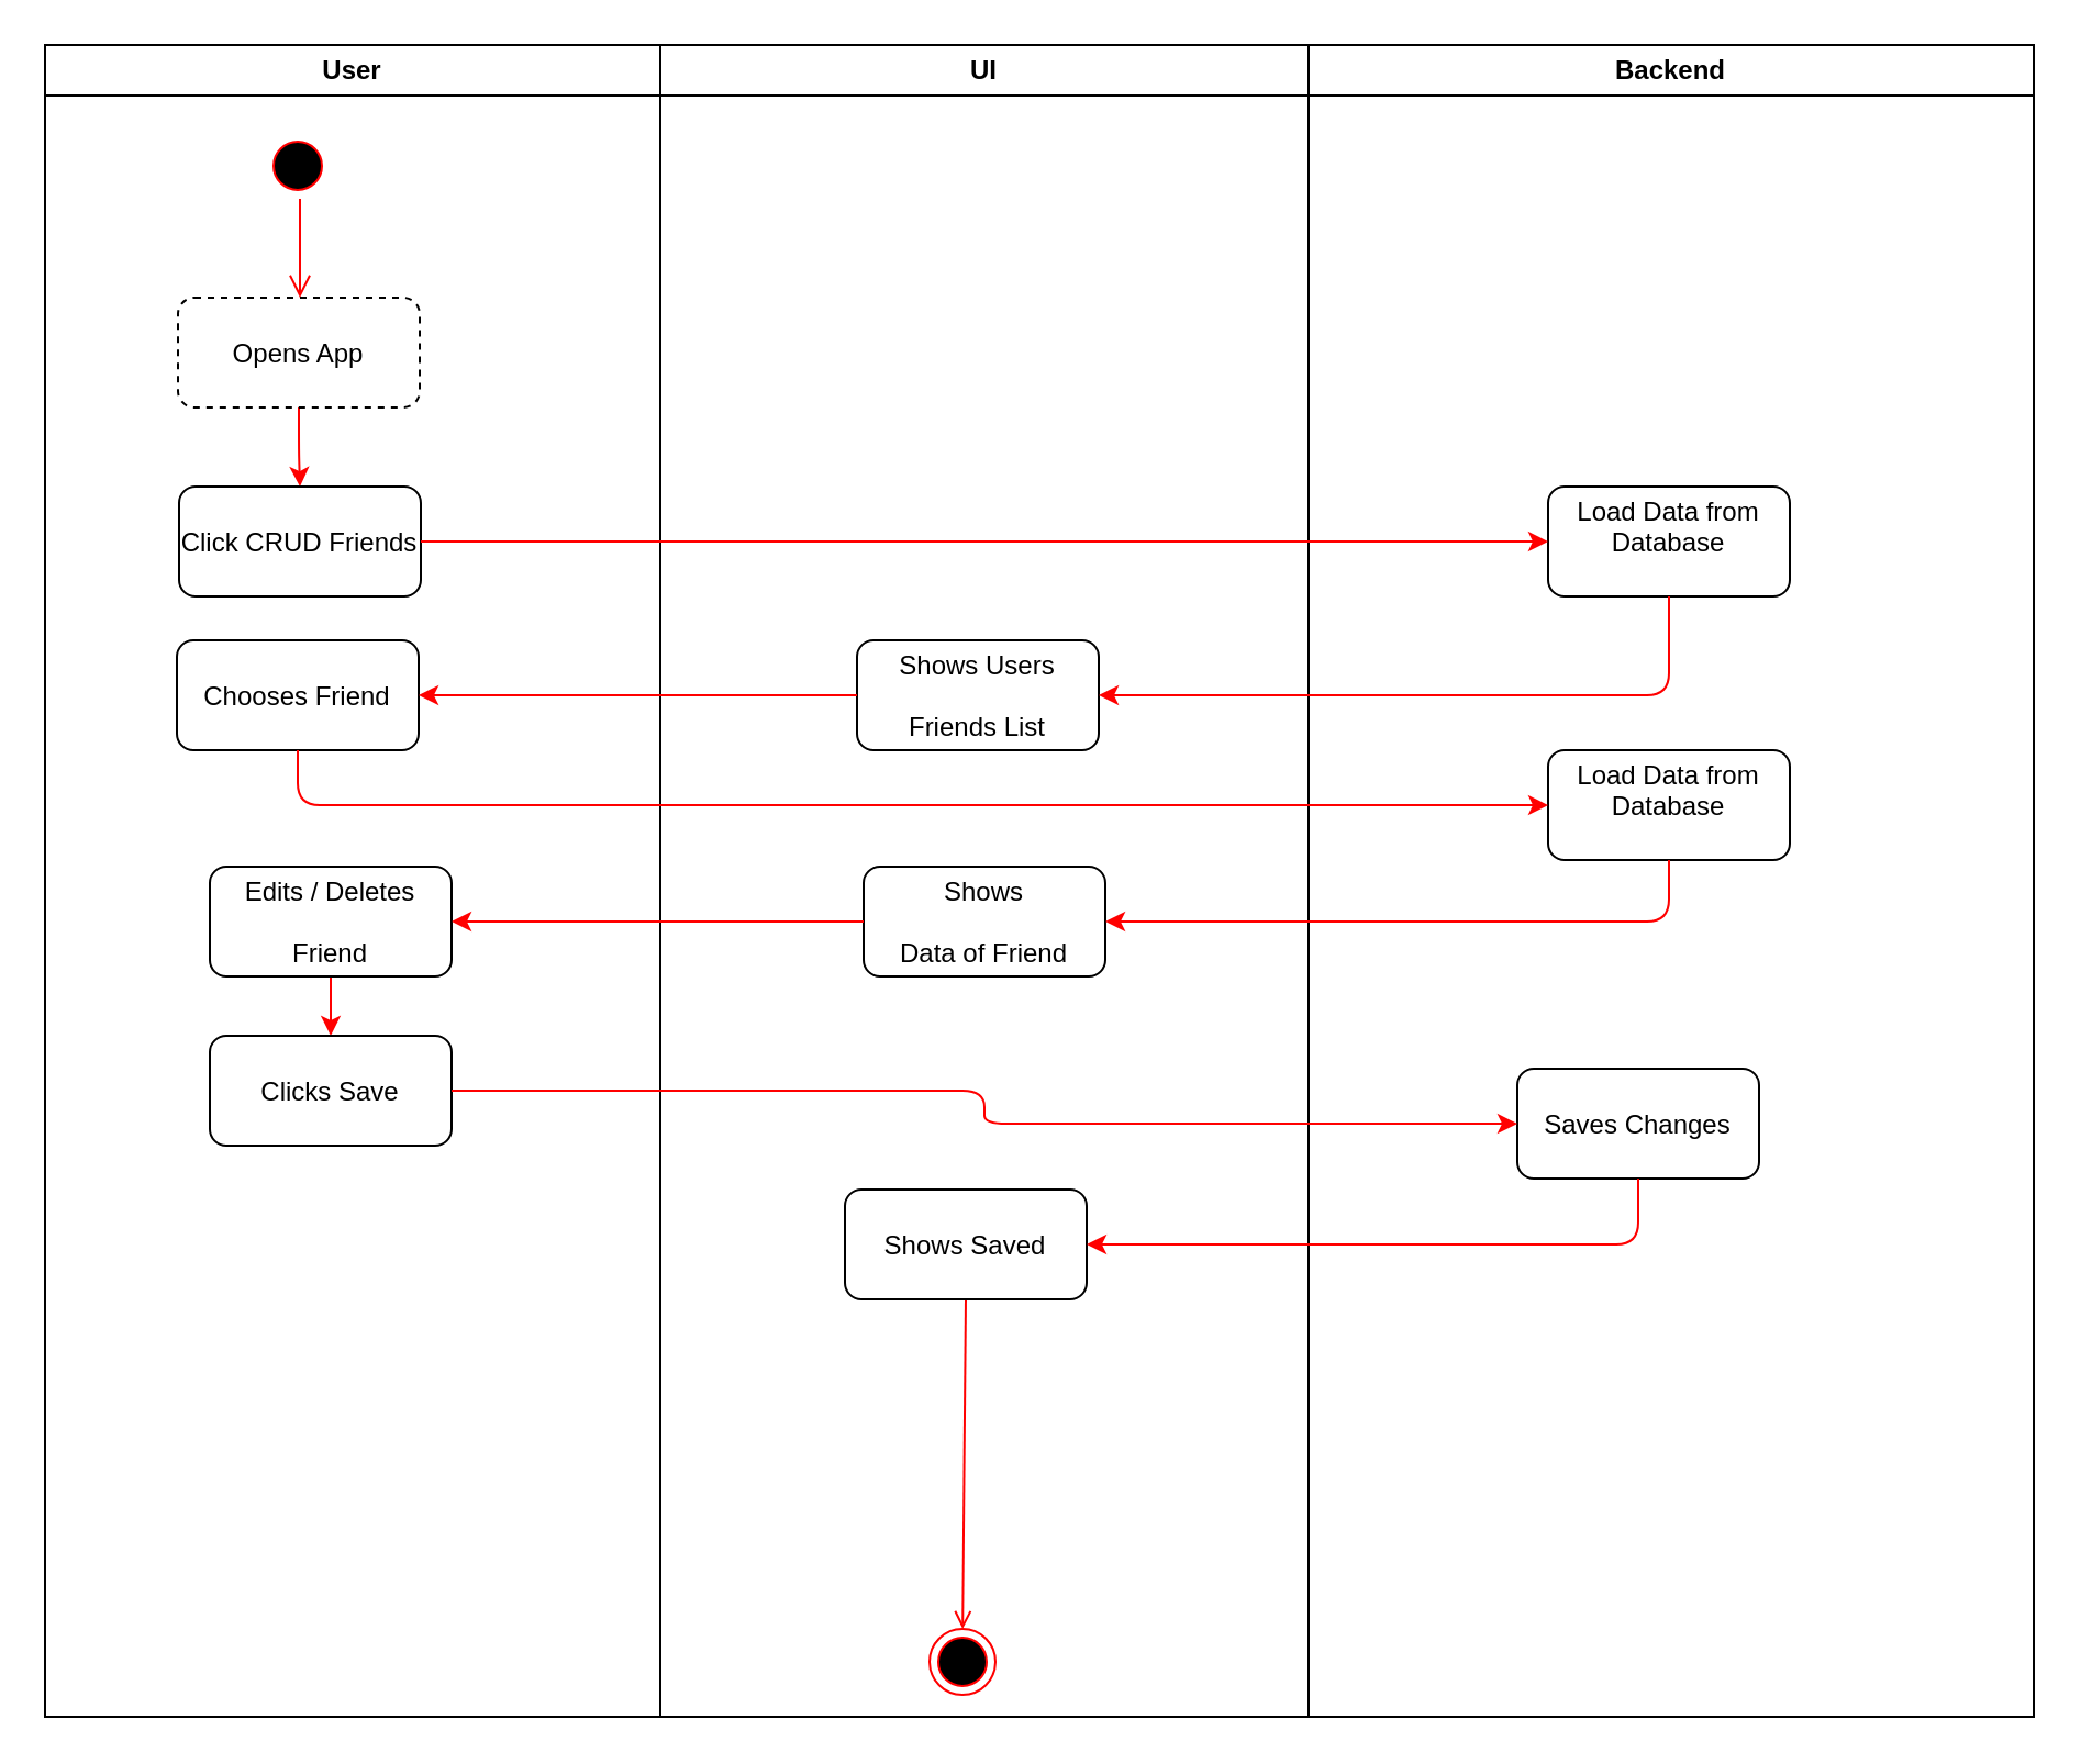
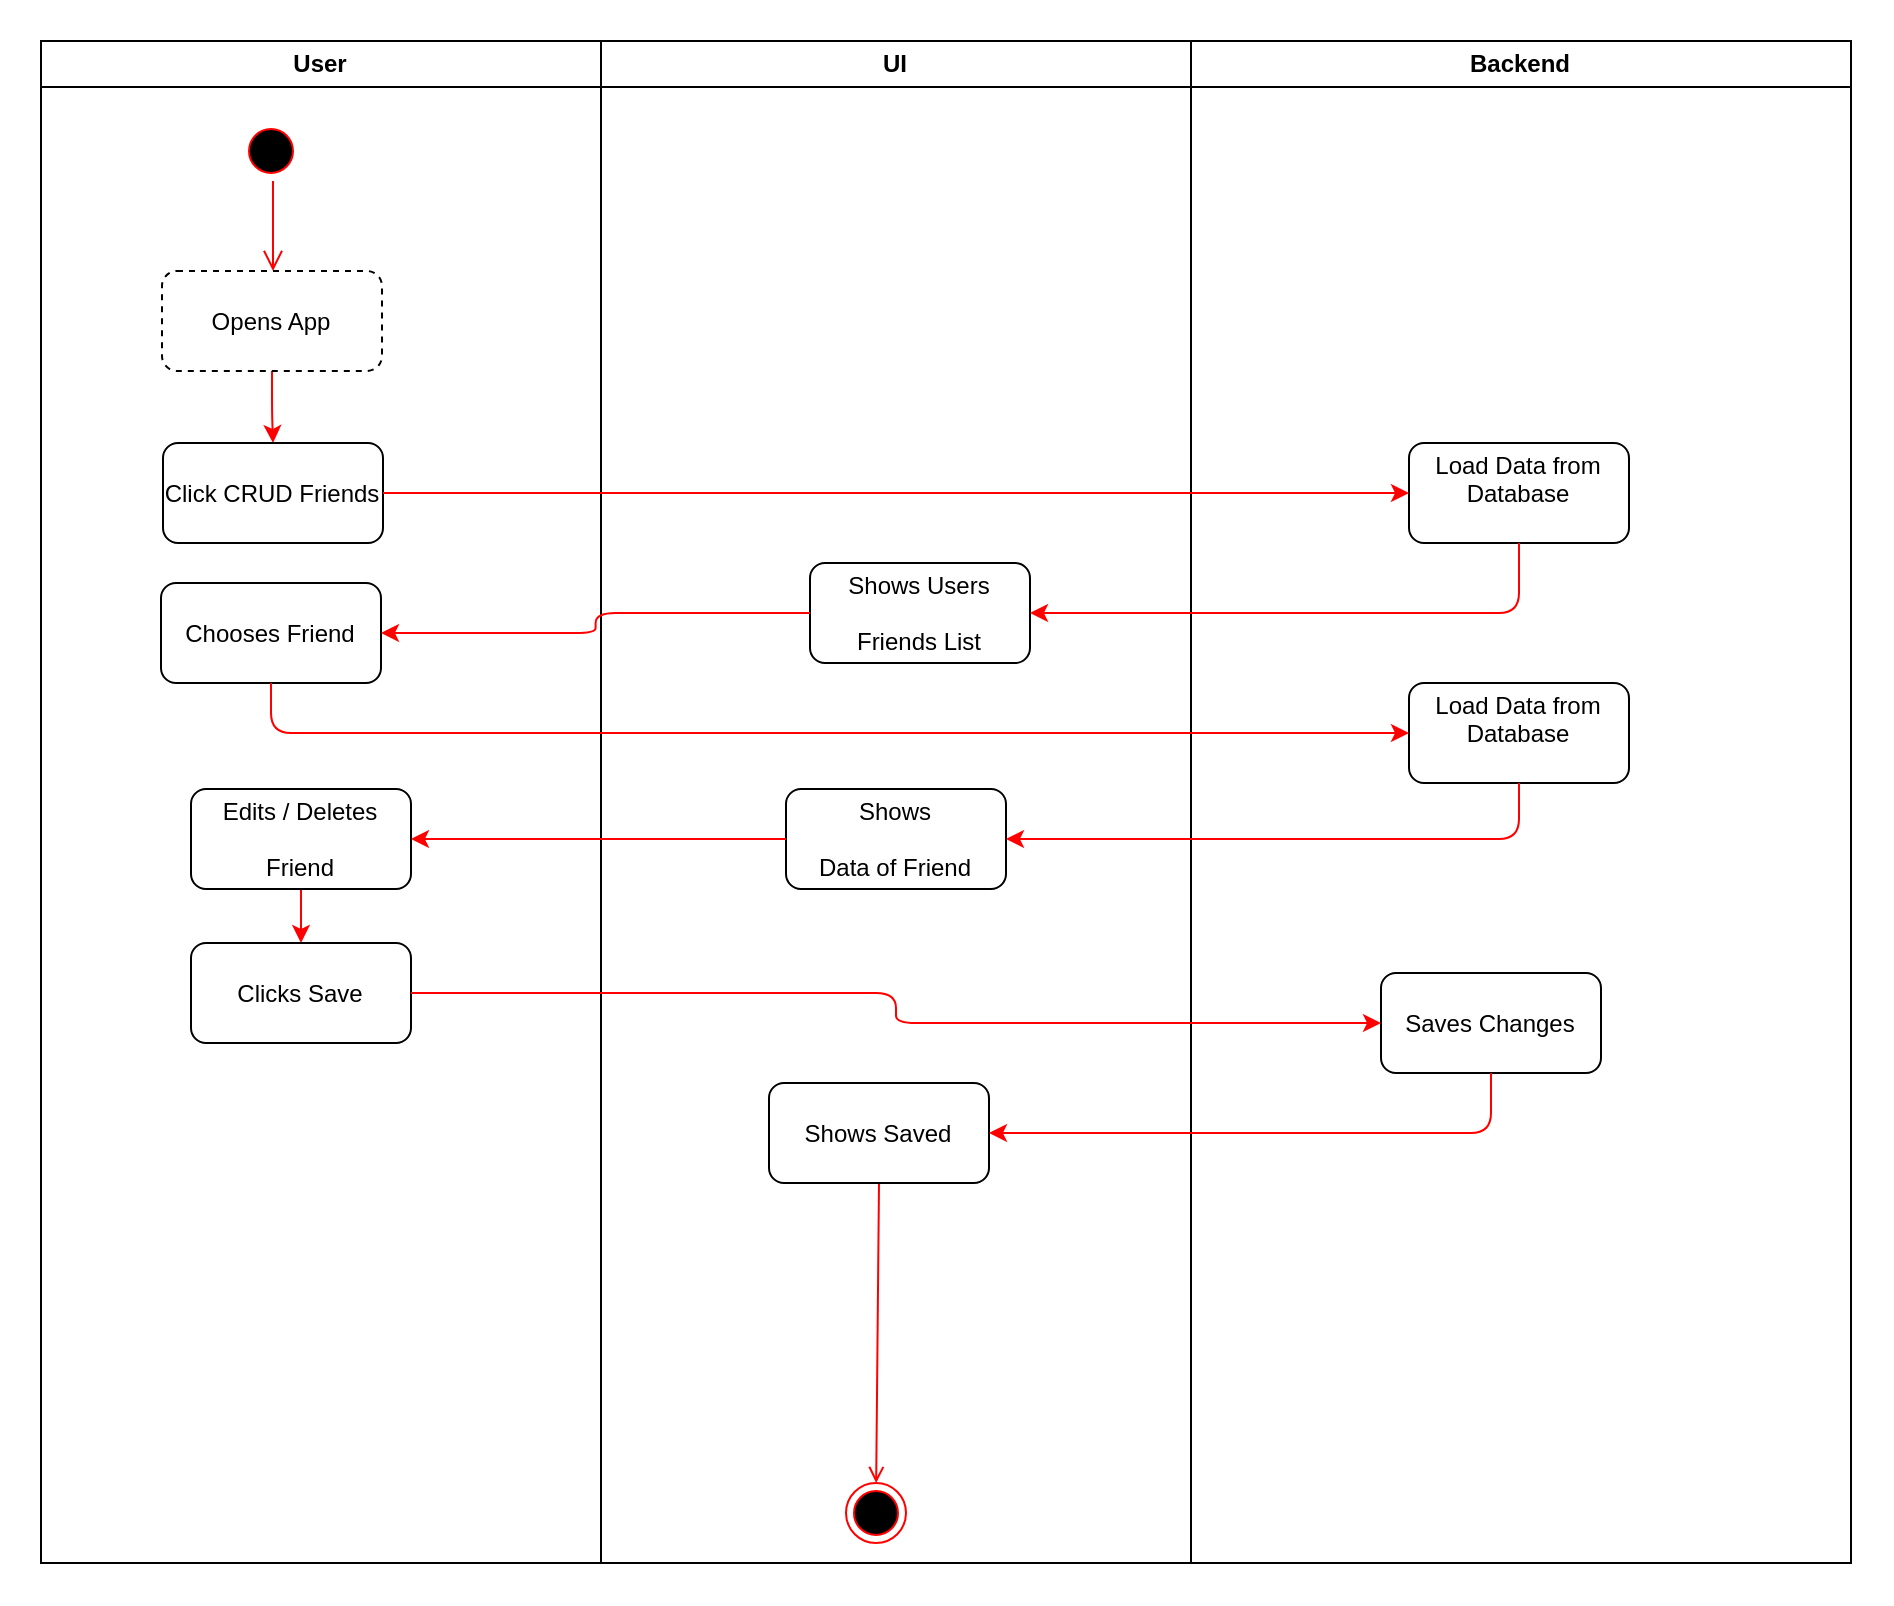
- <mxCell id="15" value="Shows Users &#10;&#10;Friends List " style="rounded=1;" vertex="1" parent="12"><mxGeometry x="89.5" y="271" width="110" height="50" as="geometry" /></mxCell>
+ <mxCell id="15" value="Shows Users &#10;&#10;Friends List " style="rounded=1;" vertex="1" parent="12"><mxGeometry x="104.5" y="261" width="110" height="50" as="geometry" /></mxCell>
